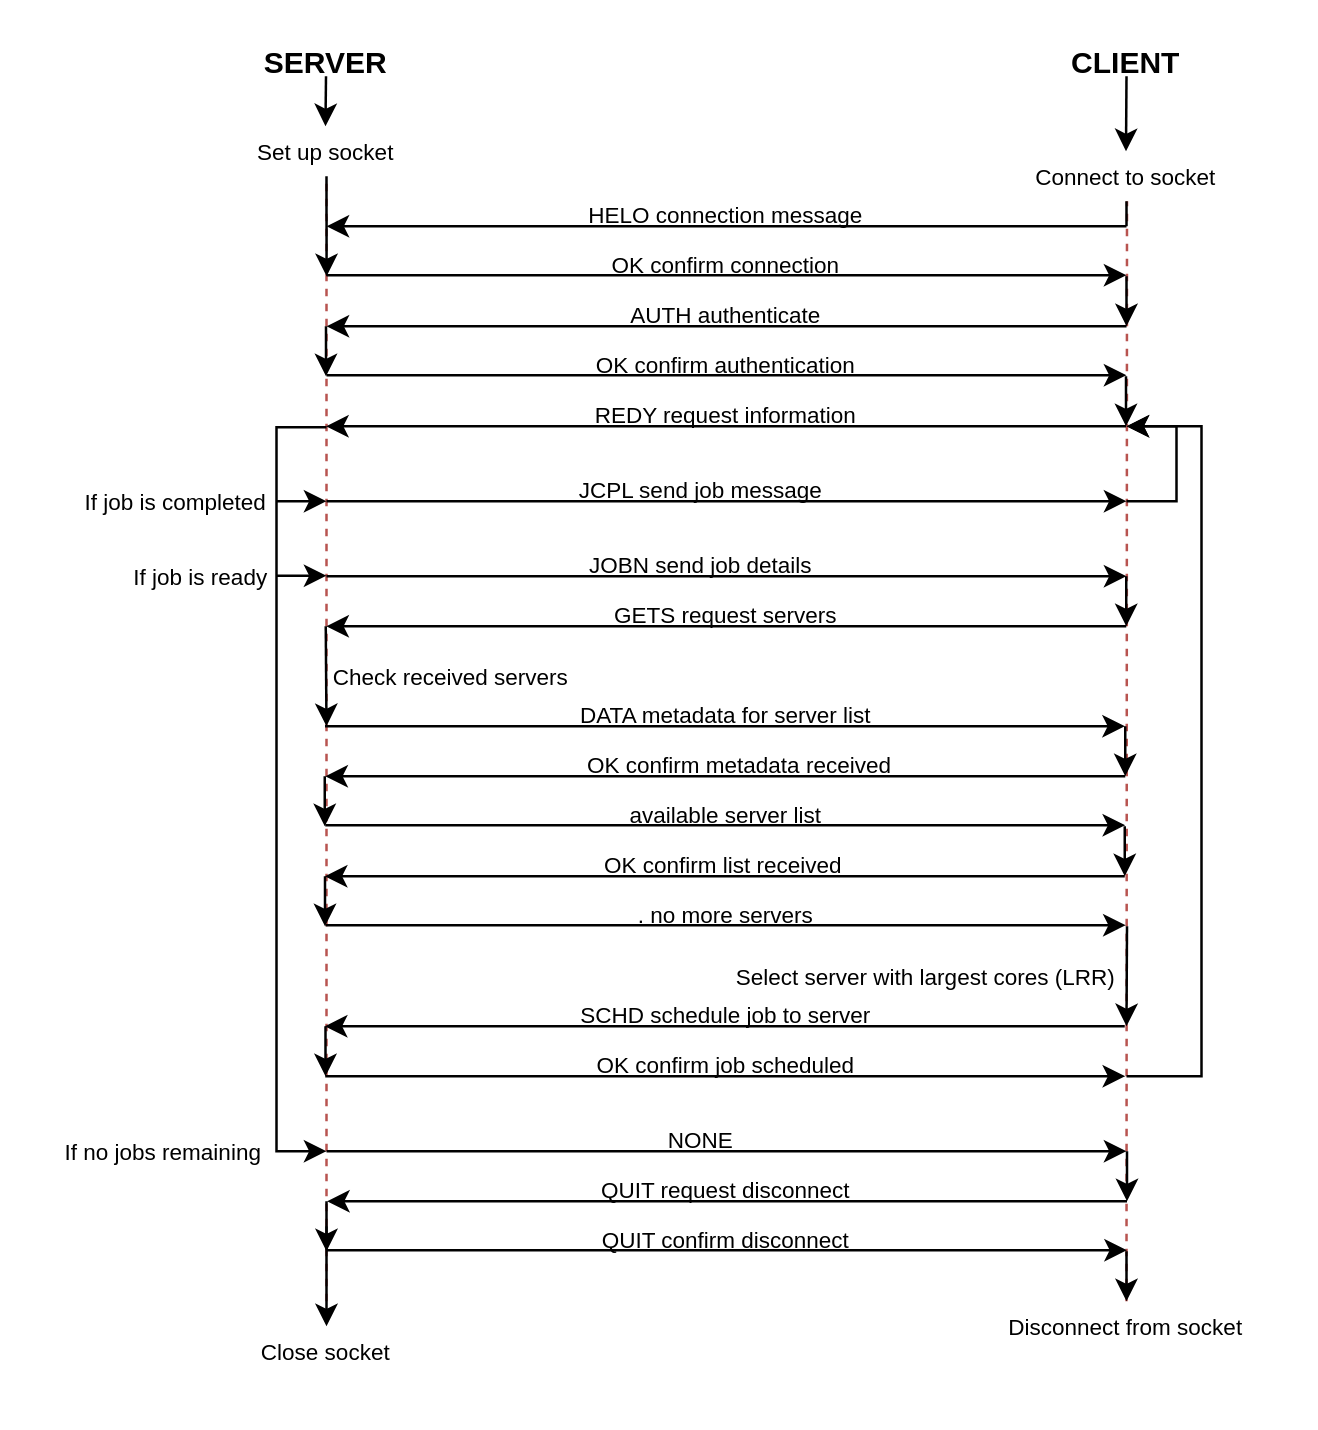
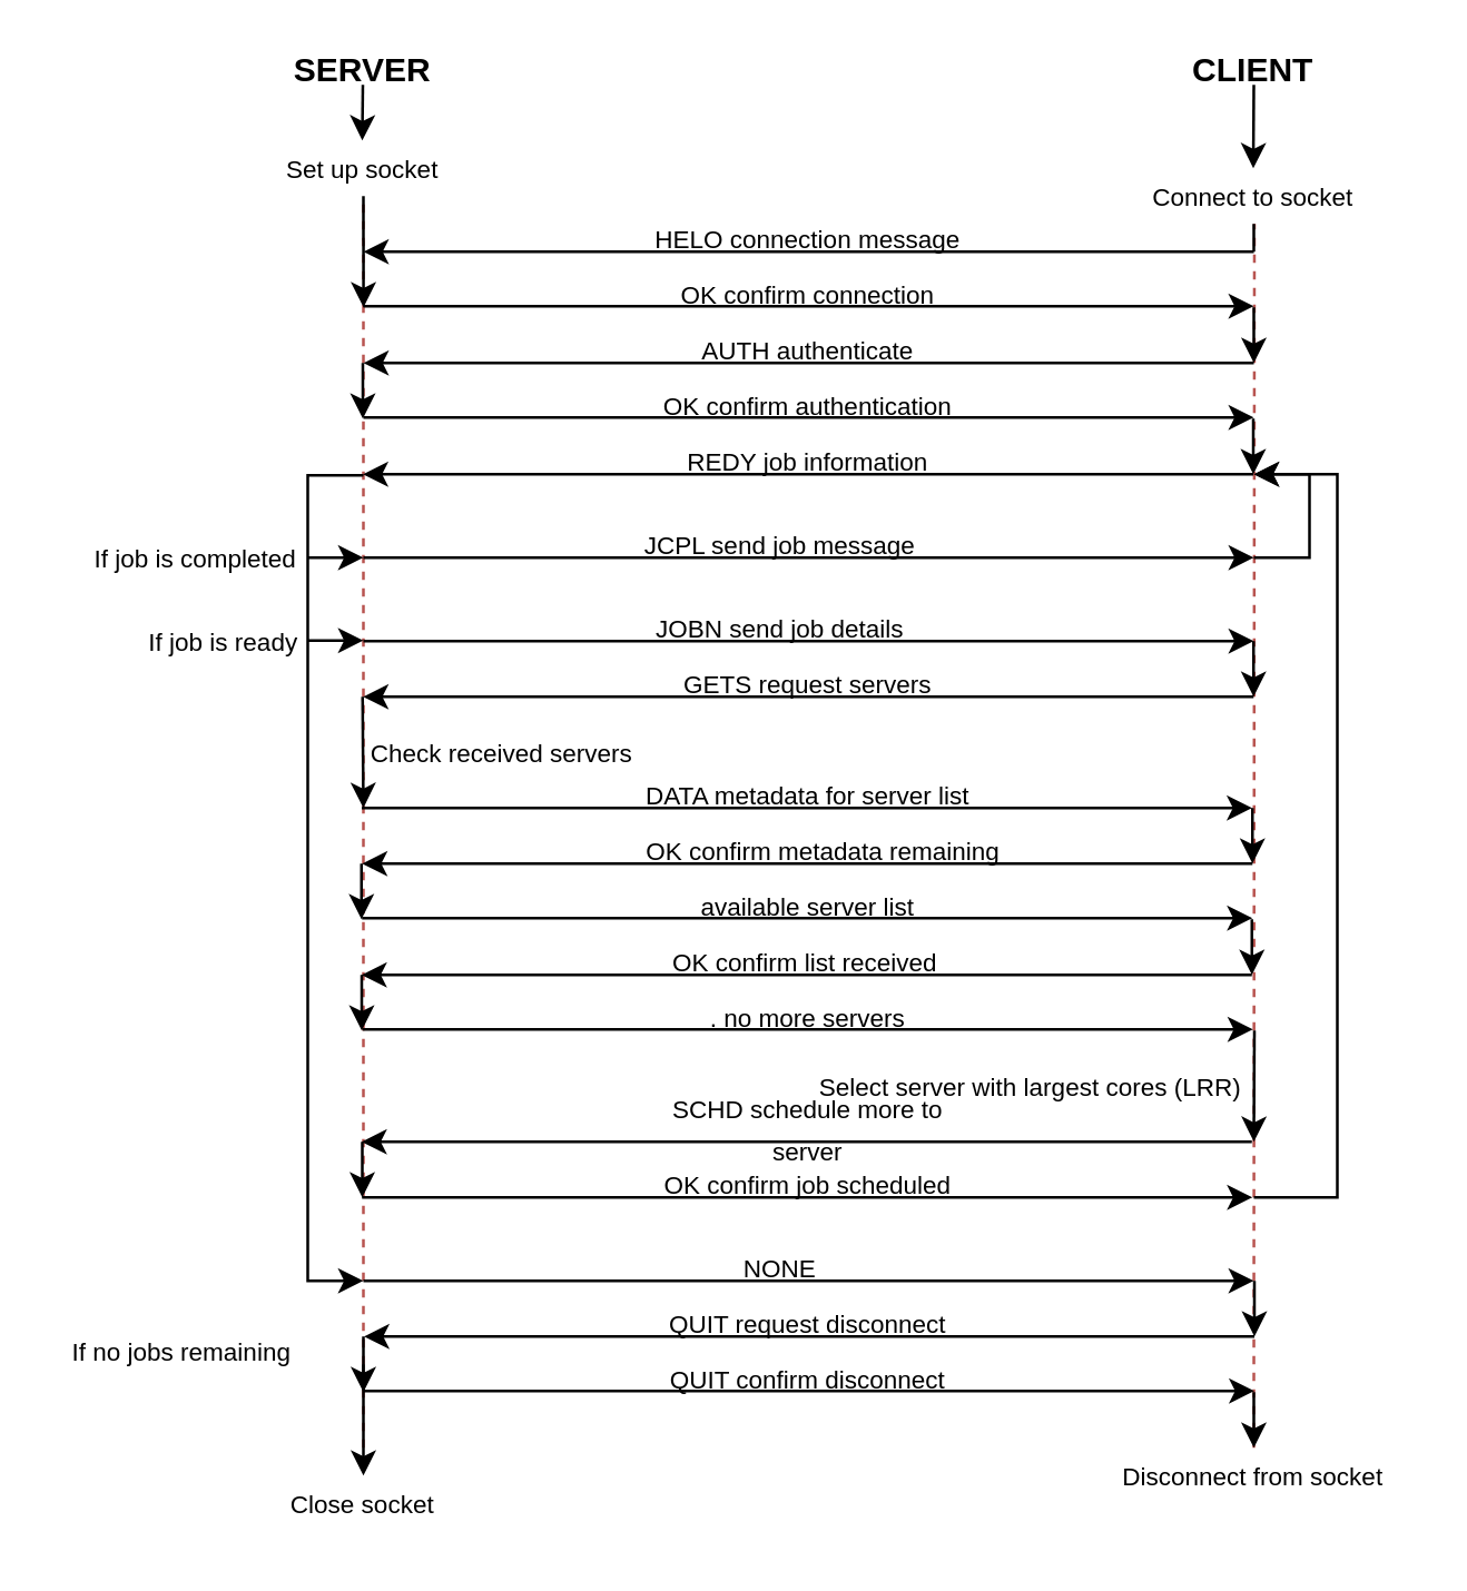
- <mxCell id="22" value="&lt;font style=&quot;font-size: 9px&quot;&gt;REDY request information&lt;font style=&quot;font-size: 9px&quot;&gt;&lt;br&gt;&lt;/font&gt;&lt;/font&gt;" style="text;html=1;strokeColor=none;fillColor=none;align=center;verticalAlign=middle;whiteSpace=wrap;rounded=0;" vertex="1" parent="1"><mxGeometry x="229.8" y="150" width="120" height="30" as="geometry" /></mxCell>
+ <mxCell id="22" value="&lt;font style=&quot;font-size: 9px&quot;&gt;REDY job information&lt;font style=&quot;font-size: 9px&quot;&gt;&lt;br&gt;&lt;/font&gt;&lt;/font&gt;" style="text;html=1;strokeColor=none;fillColor=none;align=center;verticalAlign=middle;whiteSpace=wrap;rounded=0;" vertex="1" parent="1"><mxGeometry x="229.8" y="150" width="120" height="30" as="geometry" /></mxCell>
- <mxCell id="27" value="&lt;font style=&quot;font-size: 9px&quot;&gt;OK confirm metadata received&lt;font style=&quot;font-size: 9px&quot;&gt;&lt;br&gt;&lt;/font&gt;&lt;/font&gt;" style="text;html=1;strokeColor=none;fillColor=none;align=center;verticalAlign=middle;whiteSpace=wrap;rounded=0;" vertex="1" parent="1"><mxGeometry x="229.5" y="290" width="130.5" height="30" as="geometry" /></mxCell>
+ <mxCell id="27" value="&lt;font style=&quot;font-size: 9px&quot;&gt;OK confirm metadata remaining&lt;font style=&quot;font-size: 9px&quot;&gt;&lt;br&gt;&lt;/font&gt;&lt;/font&gt;" style="text;html=1;strokeColor=none;fillColor=none;align=center;verticalAlign=middle;whiteSpace=wrap;rounded=0;" vertex="1" parent="1"><mxGeometry x="229.5" y="290" width="130.5" height="30" as="geometry" /></mxCell>
- <mxCell id="64" value="&lt;font style=&quot;font-size: 9px&quot;&gt;SCHD schedule job to server&lt;font style=&quot;font-size: 9px&quot;&gt;&lt;br&gt;&lt;/font&gt;&lt;/font&gt;" style="text;html=1;strokeColor=none;fillColor=none;align=center;verticalAlign=middle;whiteSpace=wrap;rounded=0;" vertex="1" parent="1"><mxGeometry x="229.8" y="390" width="120" height="30" as="geometry" /></mxCell>
+ <mxCell id="64" value="&lt;font style=&quot;font-size: 9px&quot;&gt;SCHD schedule more to server&lt;font style=&quot;font-size: 9px&quot;&gt;&lt;br&gt;&lt;/font&gt;&lt;/font&gt;" style="text;html=1;strokeColor=none;fillColor=none;align=center;verticalAlign=middle;whiteSpace=wrap;rounded=0;" vertex="1" parent="1"><mxGeometry x="229.8" y="390" width="120" height="30" as="geometry" /></mxCell>
- <mxCell id="70" value="&lt;font style=&quot;font-size: 9px ; line-height: 1&quot;&gt;If no jobs remaining&lt;br&gt;&lt;/font&gt;" style="text;html=1;strokeColor=none;fillColor=none;align=center;verticalAlign=middle;whiteSpace=wrap;rounded=0;" vertex="1" parent="1"><mxGeometry x="20" y="450" width="90" height="20" as="geometry" /></mxCell>
+ <mxCell id="70" value="&lt;font style=&quot;font-size: 9px ; line-height: 1&quot;&gt;If no jobs remaining&lt;br&gt;&lt;/font&gt;" style="text;html=1;strokeColor=none;fillColor=none;align=center;verticalAlign=middle;whiteSpace=wrap;rounded=0;" vertex="1" parent="1"><mxGeometry x="20" y="475" width="90" height="20" as="geometry" /></mxCell>
